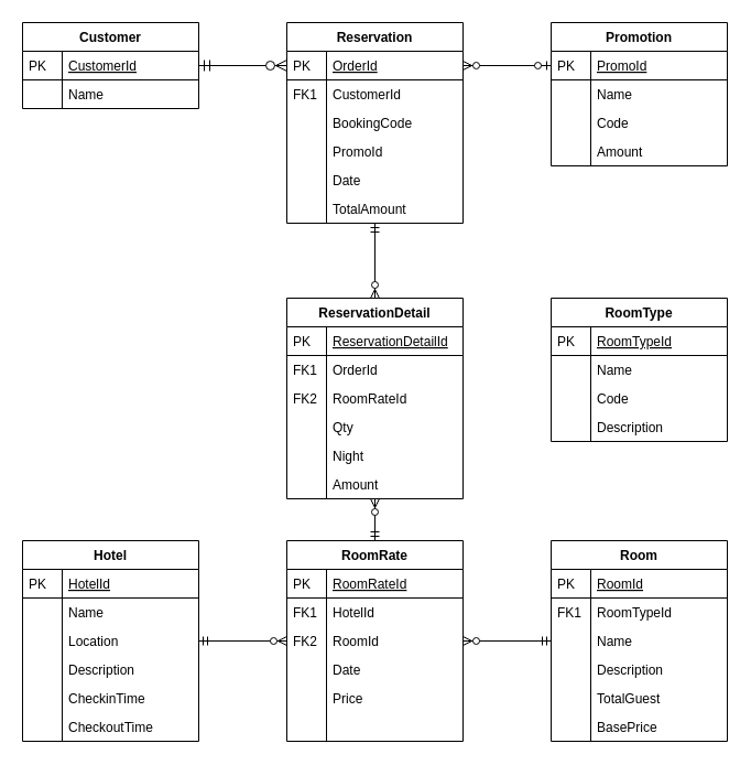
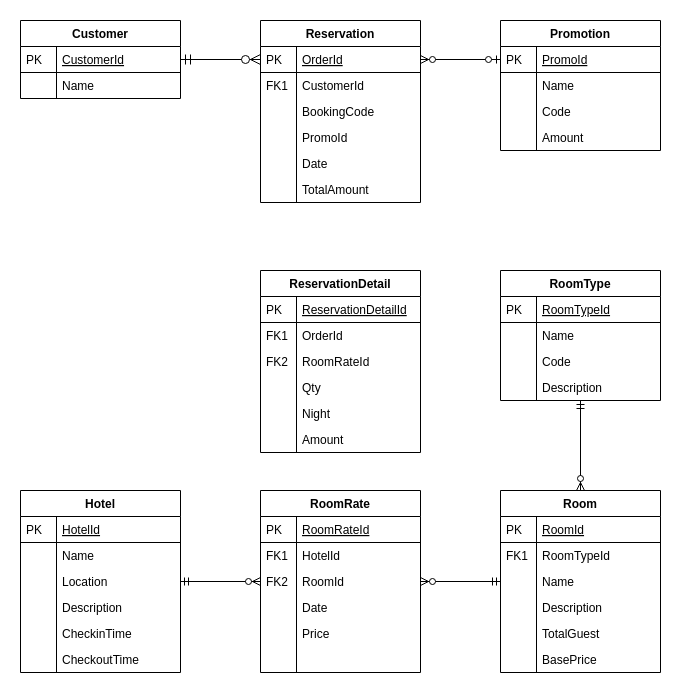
- <mxCell id="7" style="edgeStyle=orthogonalEdgeStyle;rounded=0;orthogonalLoop=1;jettySize=auto;html=1;startArrow=ERmandOne;startFill=0;endArrow=ERzeroToMany;endFill=1;" edge="1" parent="1" source="8" target="74"><mxGeometry relative="1" as="geometry" /></mxCell>
+ <mxCell id="87" style="edgeStyle=orthogonalEdgeStyle;rounded=0;orthogonalLoop=1;jettySize=auto;html=1;entryX=0.5;entryY=0;entryDx=0;entryDy=0;startArrow=ERmandOne;startFill=0;endArrow=ERzeroToMany;endFill=1;" edge="1" parent="1" source="88" target="61"><mxGeometry relative="1" as="geometry" /></mxCell>
- <mxCell id="22" style="edgeStyle=orthogonalEdgeStyle;rounded=0;orthogonalLoop=1;jettySize=auto;html=1;startArrow=ERmandOne;startFill=0;endArrow=ERzeroToMany;endFill=1;" edge="1" parent="1" source="23" target="74"><mxGeometry relative="1" as="geometry" /></mxCell>
